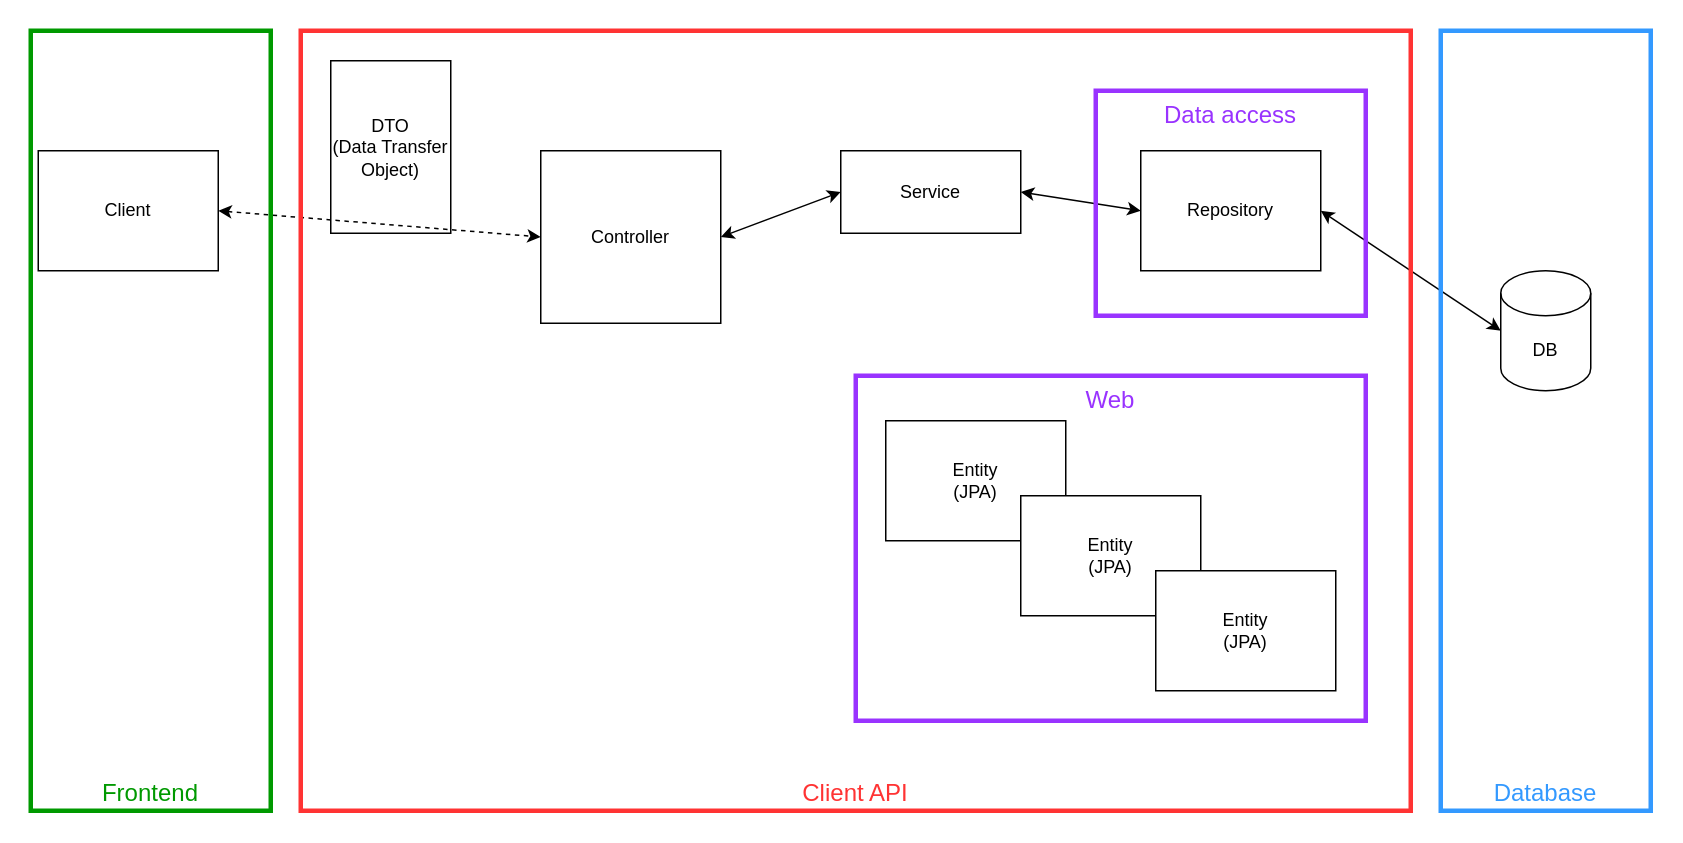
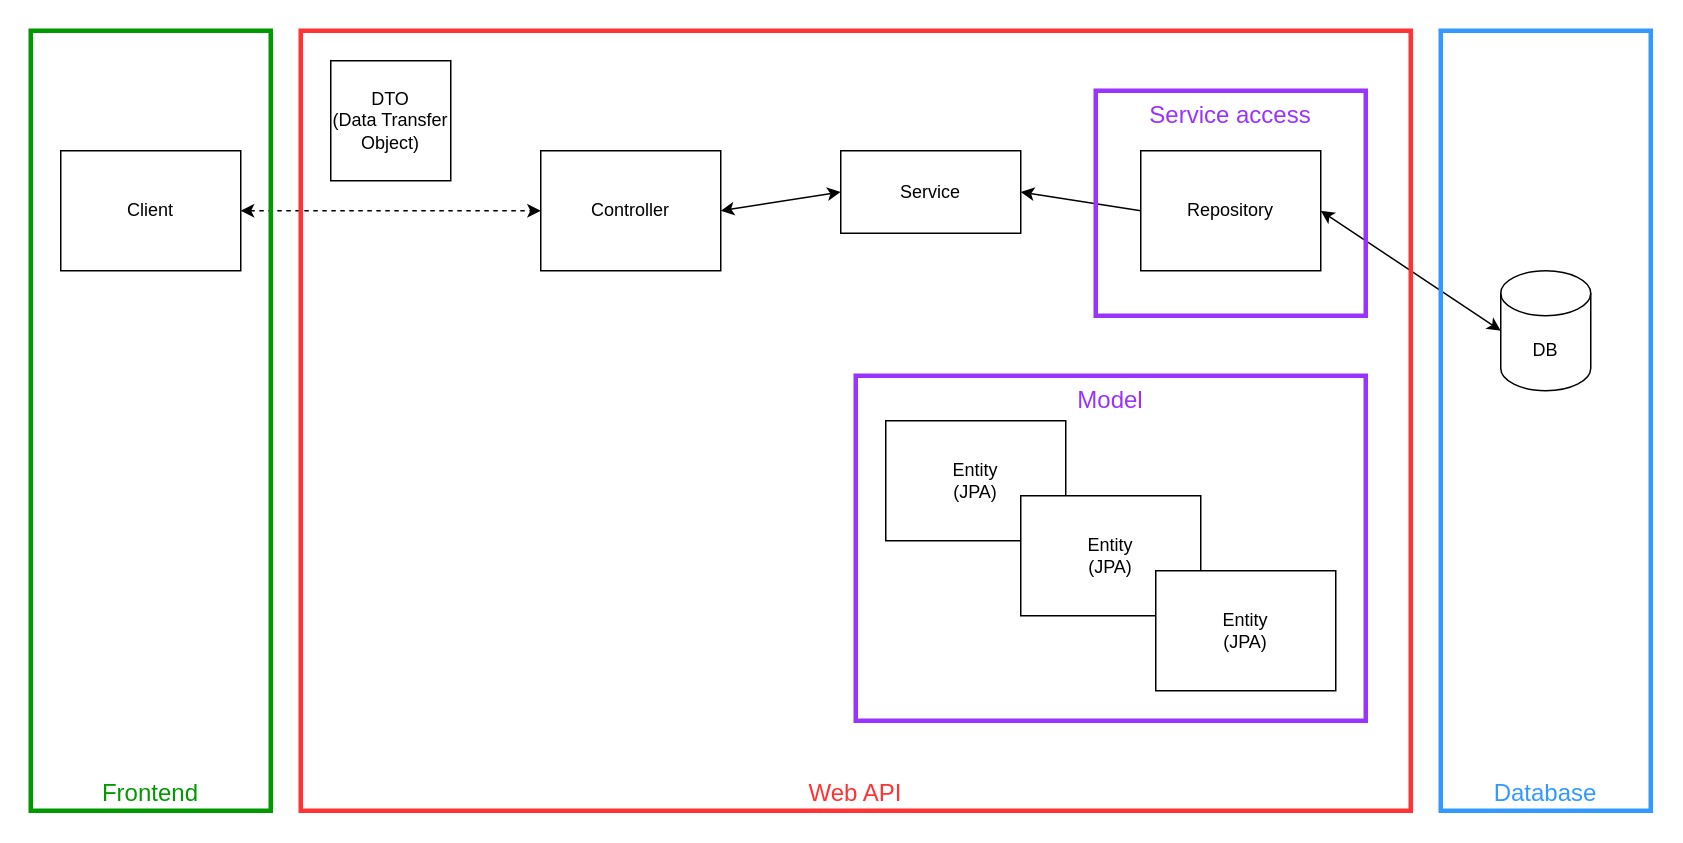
- <mxCell id="17" value="&lt;font color=&quot;#9933ff&quot; style=&quot;font-size: 16px&quot;&gt;Data access&lt;/font&gt;" style="rounded=0;whiteSpace=wrap;html=1;fillColor=none;strokeWidth=3;strokeColor=#9933FF;imageVerticalAlign=middle;labelPosition=center;verticalLabelPosition=middle;align=center;verticalAlign=top;fontSize=16;" vertex="1" parent="1"><mxGeometry x="730" y="60" width="180" height="150" as="geometry" /></mxCell>
+ <mxCell id="17" value="&lt;font color=&quot;#9933ff&quot; style=&quot;font-size: 16px&quot;&gt;Service access&lt;/font&gt;" style="rounded=0;whiteSpace=wrap;html=1;fillColor=none;strokeWidth=3;strokeColor=#9933FF;imageVerticalAlign=middle;labelPosition=center;verticalLabelPosition=middle;align=center;verticalAlign=top;fontSize=16;" vertex="1" parent="1"><mxGeometry x="730" y="60" width="180" height="150" as="geometry" /></mxCell>
- <mxCell id="10" value="DTO&lt;br&gt;(Data Transfer Object)" style="rounded=0;whiteSpace=wrap;html=1;fillColor=none;" parent="1" vertex="1"><mxGeometry x="220" y="40" width="80" height="115" as="geometry" /></mxCell>
+ <mxCell id="10" value="DTO&lt;br&gt;(Data Transfer Object)" style="rounded=0;whiteSpace=wrap;html=1;fillColor=none;" parent="1" vertex="1"><mxGeometry x="220" y="40" width="80" height="80" as="geometry" /></mxCell>
- <mxCell id="13" value="" style="endArrow=classic;startArrow=classic;html=1;rounded=0;entryX=0;entryY=0.5;entryDx=0;entryDy=0;exitX=1;exitY=0.5;exitDx=0;exitDy=0;" parent="1" source="4" target="5" edge="1"><mxGeometry width="50" height="50" relative="1" as="geometry"><mxPoint x="720" y="180" as="sourcePoint" /><mxPoint x="570" y="150" as="targetPoint" /></mxGeometry></mxCell>
+ <mxCell id="13" value="" style="endArrow=none;startArrow=classic;html=1;rounded=0;entryX=0;entryY=0.5;entryDx=0;entryDy=0;exitX=1;exitY=0.5;exitDx=0;exitDy=0;" parent="1" source="4" target="5" edge="1"><mxGeometry width="50" height="50" relative="1" as="geometry"><mxPoint x="720" y="180" as="sourcePoint" /><mxPoint x="570" y="150" as="targetPoint" /></mxGeometry></mxCell>
- <mxCell id="2" value="Client" style="rounded=0;whiteSpace=wrap;html=1;fillColor=none;" parent="1" vertex="1"><mxGeometry x="25" y="100" width="120" height="80" as="geometry" /></mxCell>
+ <mxCell id="2" value="Client" style="rounded=0;whiteSpace=wrap;html=1;fillColor=none;" parent="1" vertex="1"><mxGeometry y="100" width="120" height="80" as="geometry" x="40" /></mxCell>
- <mxCell id="3" value="Controller" style="rounded=0;whiteSpace=wrap;html=1;fillColor=none;" parent="1" vertex="1"><mxGeometry x="360" y="100" width="120" height="115" as="geometry" /></mxCell>
+ <mxCell id="3" value="Controller" style="rounded=0;whiteSpace=wrap;html=1;fillColor=none;" parent="1" vertex="1"><mxGeometry x="360" y="100" width="120" height="80" as="geometry" /></mxCell>
- <mxCell id="16" value="&lt;font color=&quot;#9933ff&quot; style=&quot;font-size: 16px;&quot;&gt;Web&lt;/font&gt;" style="rounded=0;whiteSpace=wrap;html=1;fillColor=none;strokeWidth=3;strokeColor=#9933FF;imageVerticalAlign=middle;labelPosition=center;verticalLabelPosition=middle;align=center;verticalAlign=top;fontSize=16;" vertex="1" parent="1"><mxGeometry x="570" y="250" width="340" height="230" as="geometry" /></mxCell>
+ <mxCell id="16" value="&lt;font color=&quot;#9933ff&quot; style=&quot;font-size: 16px;&quot;&gt;Model&lt;/font&gt;" style="rounded=0;whiteSpace=wrap;html=1;fillColor=none;strokeWidth=3;strokeColor=#9933FF;imageVerticalAlign=middle;labelPosition=center;verticalLabelPosition=middle;align=center;verticalAlign=top;fontSize=16;" vertex="1" parent="1"><mxGeometry x="570" y="250" width="340" height="230" as="geometry" /></mxCell>
- <mxCell id="15" value="&lt;font style=&quot;font-size: 16px&quot; color=&quot;#ff3333&quot;&gt;Client API&lt;/font&gt;" style="rounded=0;whiteSpace=wrap;html=1;fillColor=none;strokeWidth=3;strokeColor=#FF3333;imageVerticalAlign=middle;labelPosition=center;verticalLabelPosition=middle;align=center;verticalAlign=bottom;fontSize=16;fontColor=#3399FF;" vertex="1" parent="1"><mxGeometry x="200" y="20" width="740" height="520" as="geometry" /></mxCell>
+ <mxCell id="15" value="&lt;font style=&quot;font-size: 16px&quot; color=&quot;#ff3333&quot;&gt;Web API&lt;/font&gt;" style="rounded=0;whiteSpace=wrap;html=1;fillColor=none;strokeWidth=3;strokeColor=#FF3333;imageVerticalAlign=middle;labelPosition=center;verticalLabelPosition=middle;align=center;verticalAlign=bottom;fontSize=16;fontColor=#3399FF;" vertex="1" parent="1"><mxGeometry x="200" y="20" width="740" height="520" as="geometry" /></mxCell>
